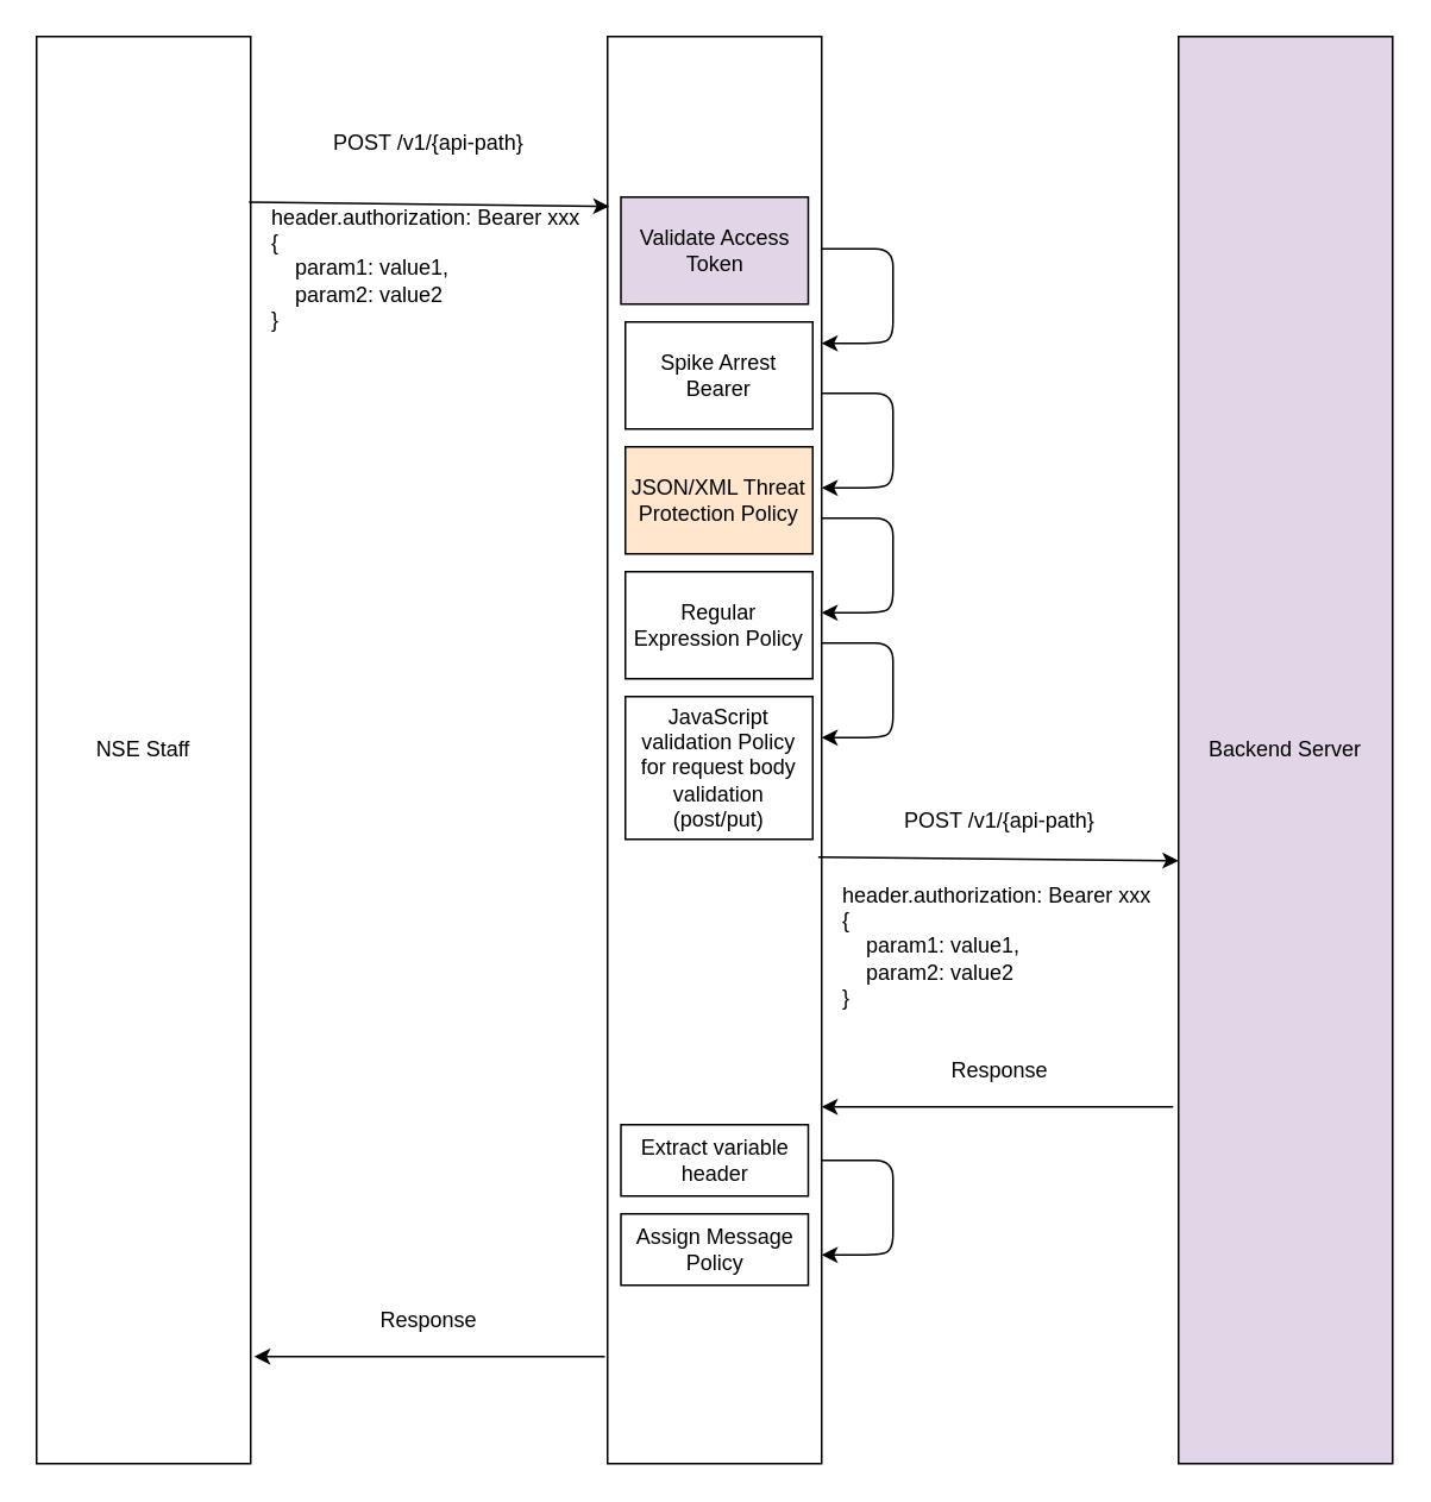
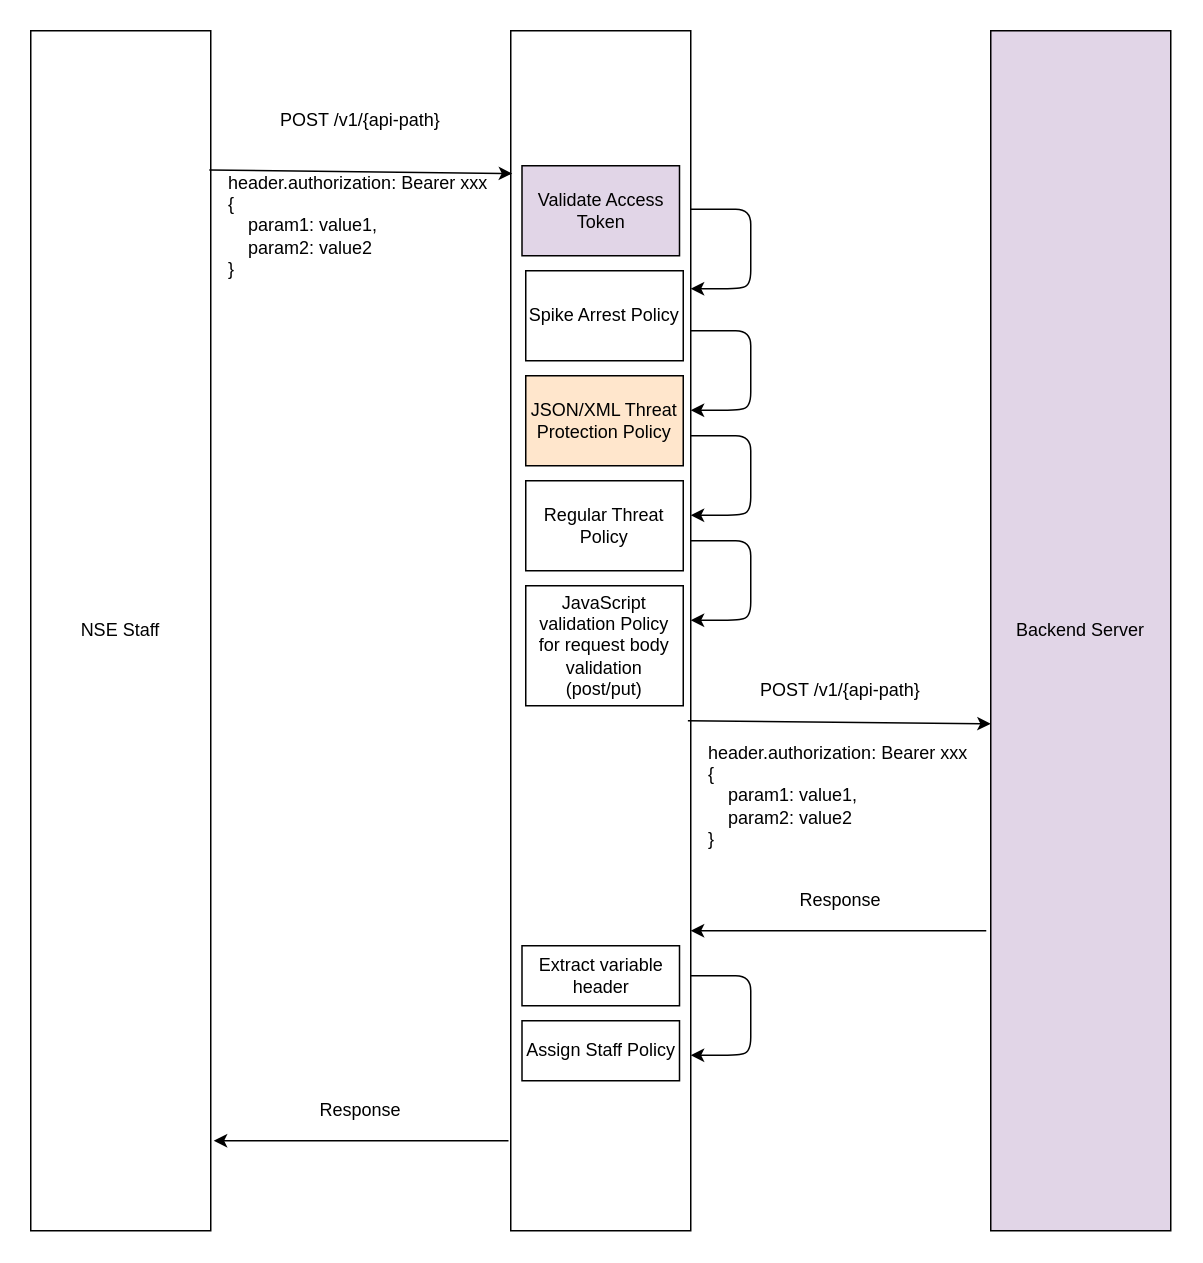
- <mxCell id="10" value="Spike Arrest Bearer" style="rounded=0;whiteSpace=wrap;html=1;" vertex="1" parent="1"><mxGeometry x="350" y="180" width="105" height="60" as="geometry" /></mxCell>
+ <mxCell id="10" value="Spike Arrest Policy" style="rounded=0;whiteSpace=wrap;html=1;" vertex="1" parent="1"><mxGeometry x="350" y="180" width="105" height="60" as="geometry" /></mxCell>
- <mxCell id="12" value="Regular Expression Policy" style="rounded=0;whiteSpace=wrap;html=1;" vertex="1" parent="1"><mxGeometry x="350" y="320" width="105" height="60" as="geometry" /></mxCell>
+ <mxCell id="12" value="Regular Threat Policy" style="rounded=0;whiteSpace=wrap;html=1;" vertex="1" parent="1"><mxGeometry x="350" y="320" width="105" height="60" as="geometry" /></mxCell>
- <mxCell id="19" value="Assign Message Policy" style="rounded=0;whiteSpace=wrap;html=1;" vertex="1" parent="1"><mxGeometry x="347.5" y="680" width="105" height="40" as="geometry" /></mxCell>
+ <mxCell id="19" value="Assign Staff Policy" style="rounded=0;whiteSpace=wrap;html=1;" vertex="1" parent="1"><mxGeometry x="347.5" y="680" width="105" height="40" as="geometry" /></mxCell>
